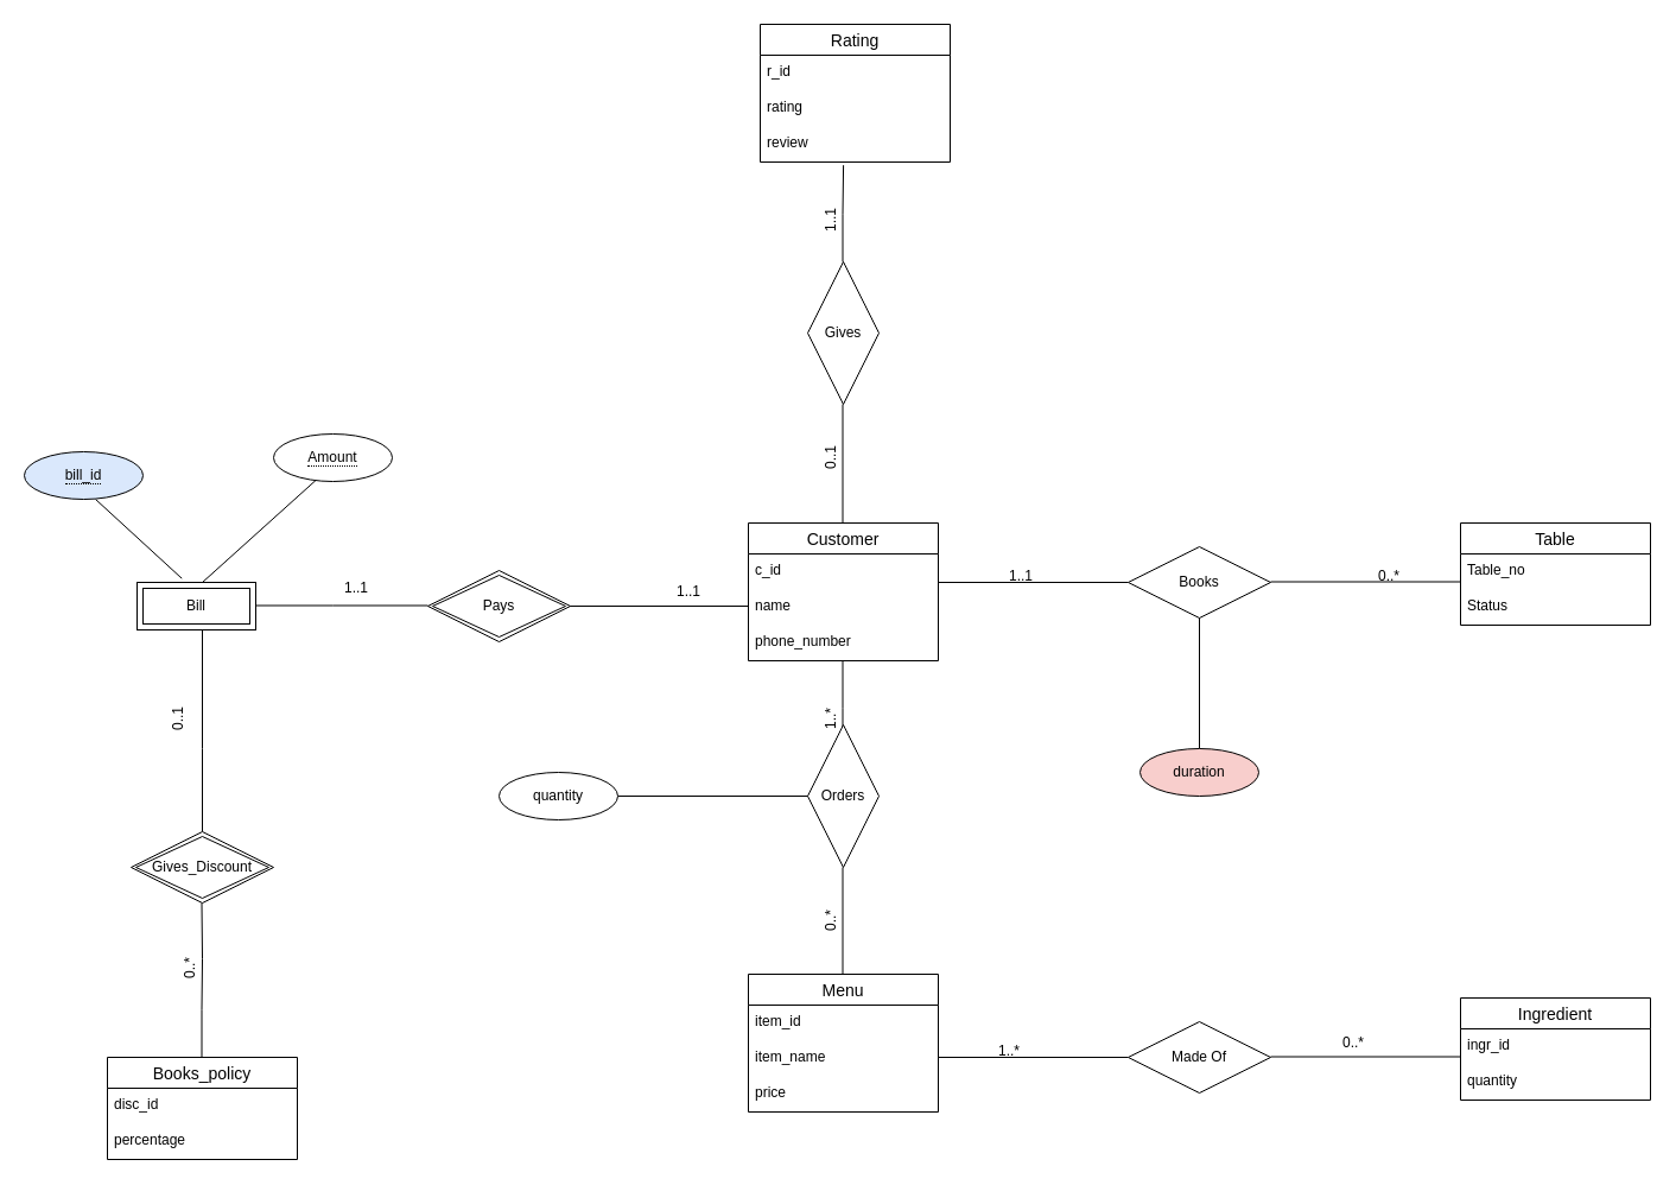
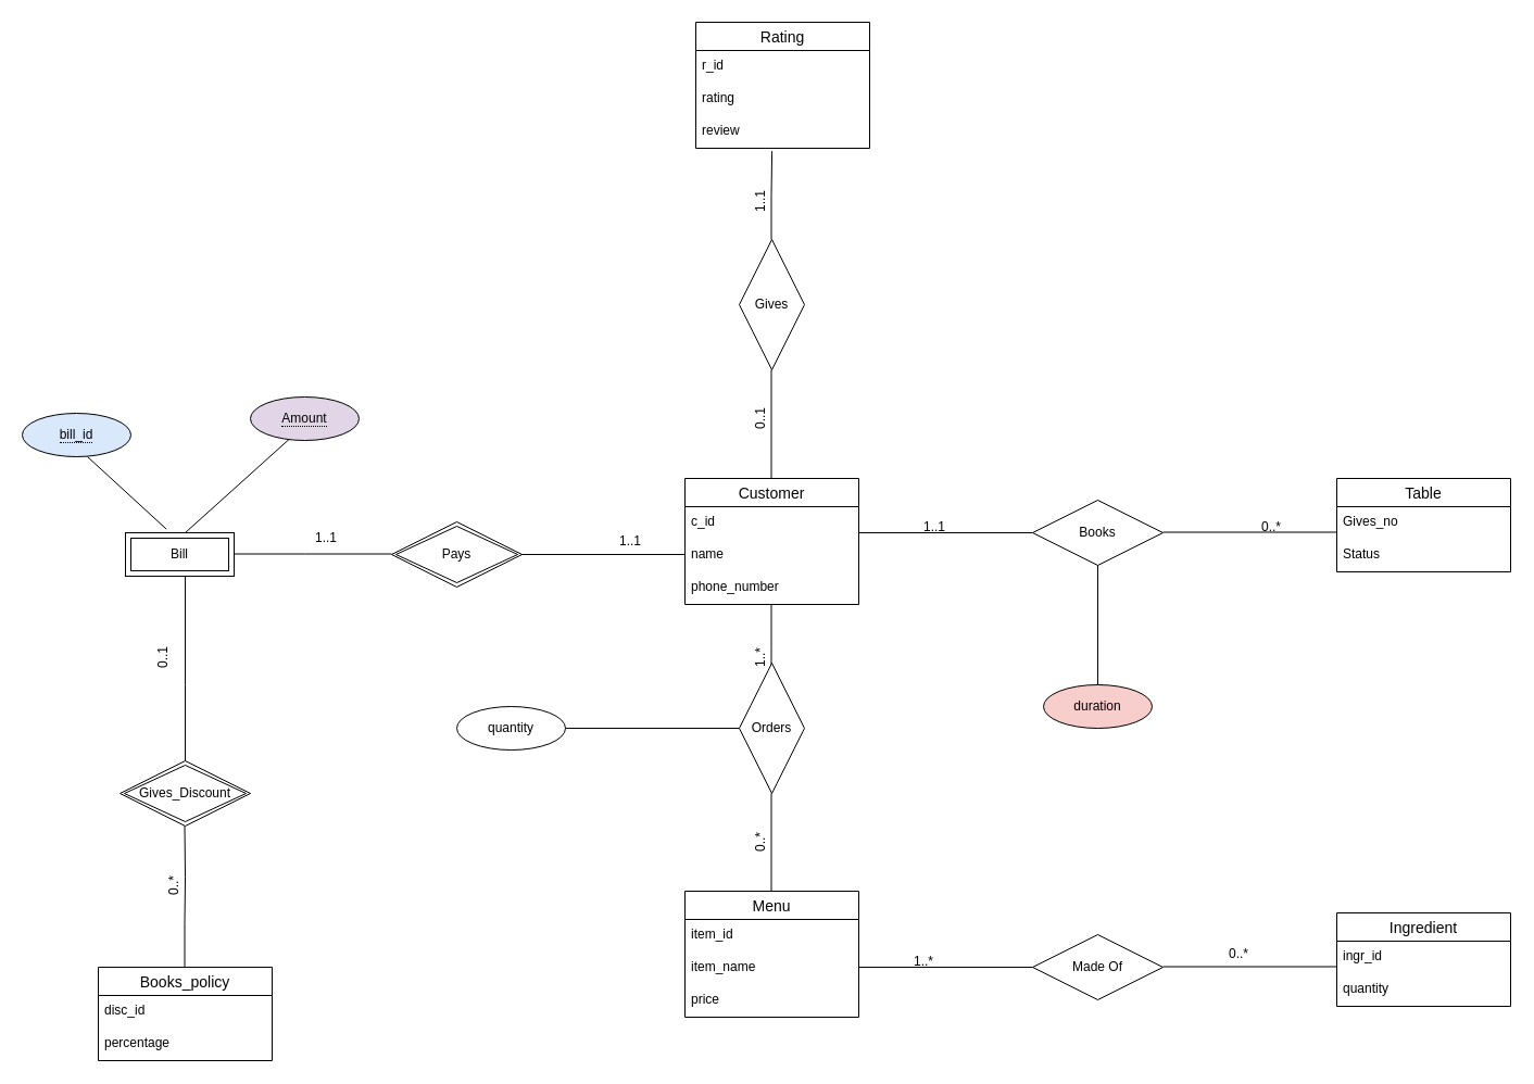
- <mxCell id="49" value="&lt;span style=&quot;border-bottom: 1px dotted&quot;&gt;Amount&lt;/span&gt;" style="ellipse;whiteSpace=wrap;html=1;align=center;" vertex="1" parent="1"><mxGeometry x="230" y="365" width="100" height="40" as="geometry" /></mxCell>
+ <mxCell id="49" value="&lt;span style=&quot;border-bottom: 1px dotted&quot;&gt;Amount&lt;/span&gt;" style="ellipse;whiteSpace=wrap;html=1;align=center;fillColor=#e1d5e7;" vertex="1" parent="1"><mxGeometry x="230" y="365" width="100" height="40" as="geometry" /></mxCell>
- <mxCell id="10" value="Table_no" style="text;strokeColor=none;fillColor=none;spacingLeft=4;spacingRight=4;overflow=hidden;rotatable=0;points=[[0,0.5],[1,0.5]];portConstraint=eastwest;fontSize=12;whiteSpace=wrap;html=1;" vertex="1" parent="9"><mxGeometry y="26" width="160" height="30" as="geometry" /></mxCell>
+ <mxCell id="10" value="Gives_no" style="text;strokeColor=none;fillColor=none;spacingLeft=4;spacingRight=4;overflow=hidden;rotatable=0;points=[[0,0.5],[1,0.5]];portConstraint=eastwest;fontSize=12;whiteSpace=wrap;html=1;" vertex="1" parent="9"><mxGeometry y="26" width="160" height="30" as="geometry" /></mxCell>
